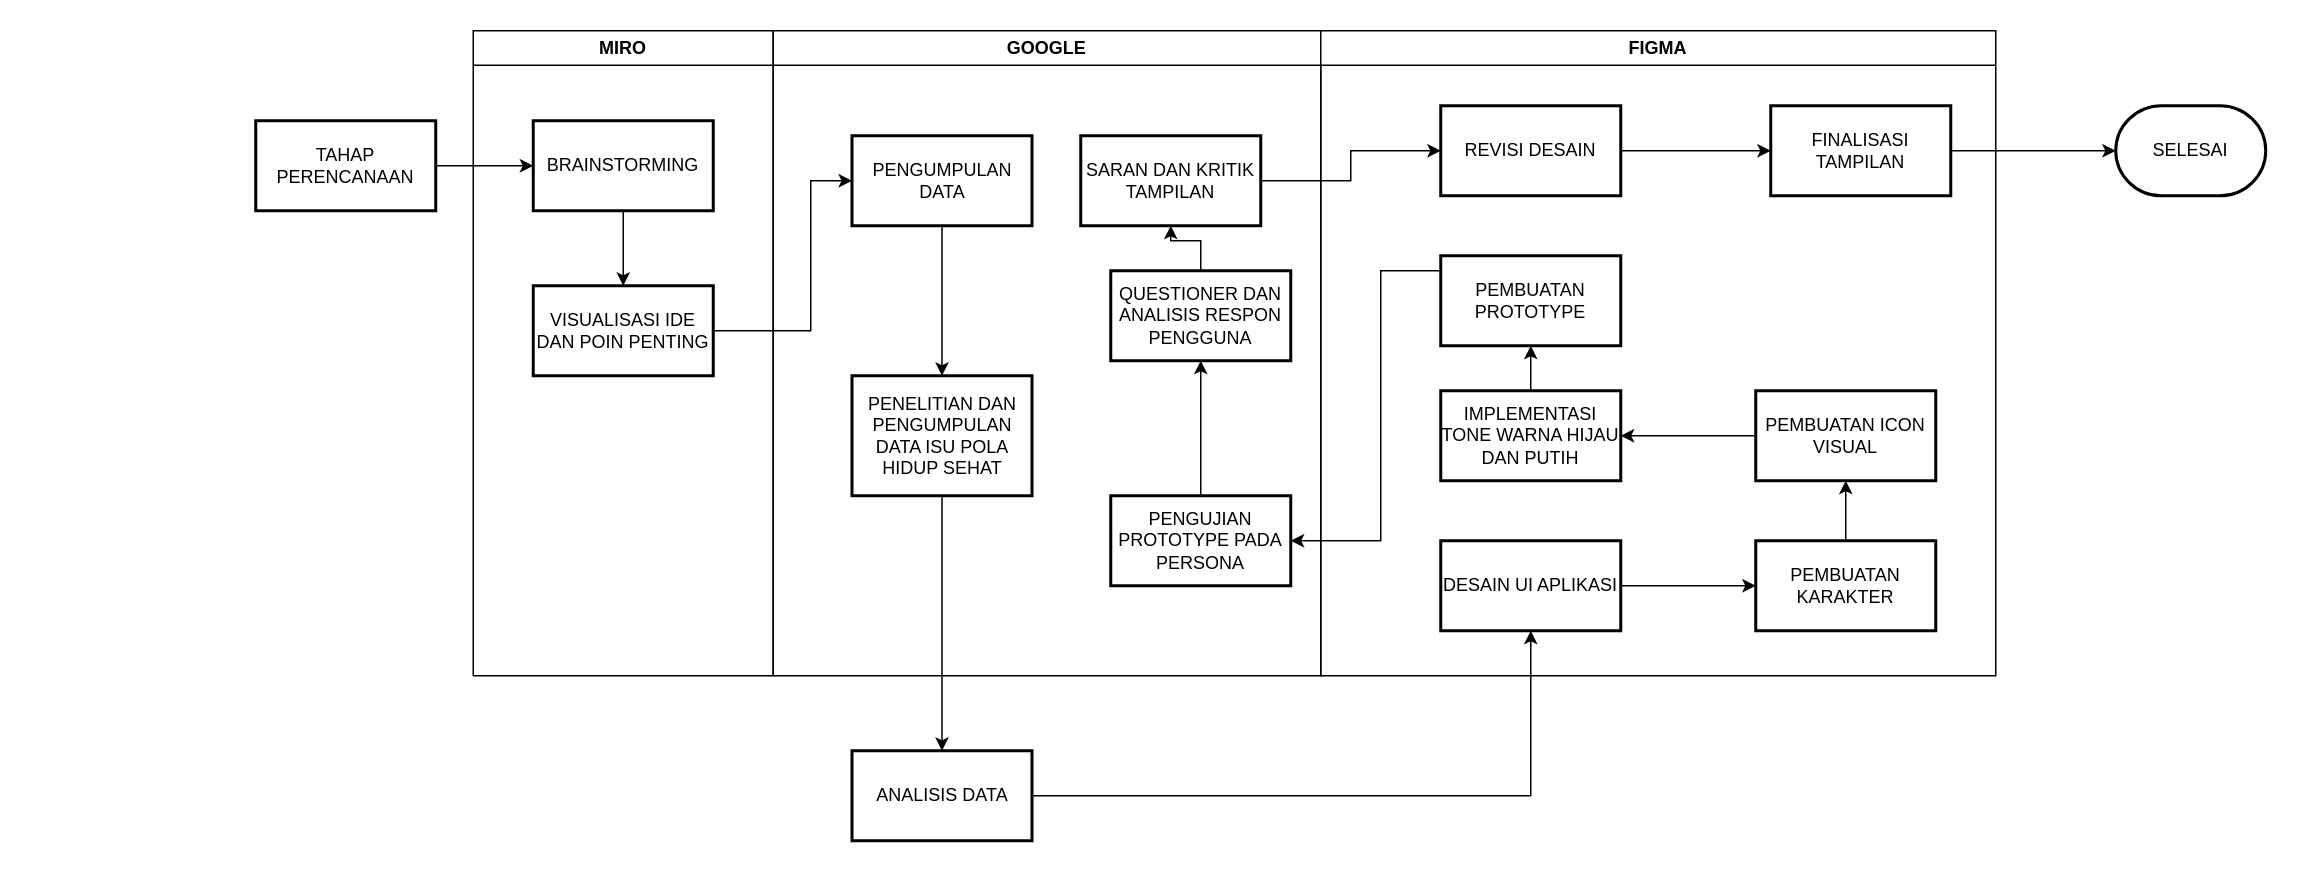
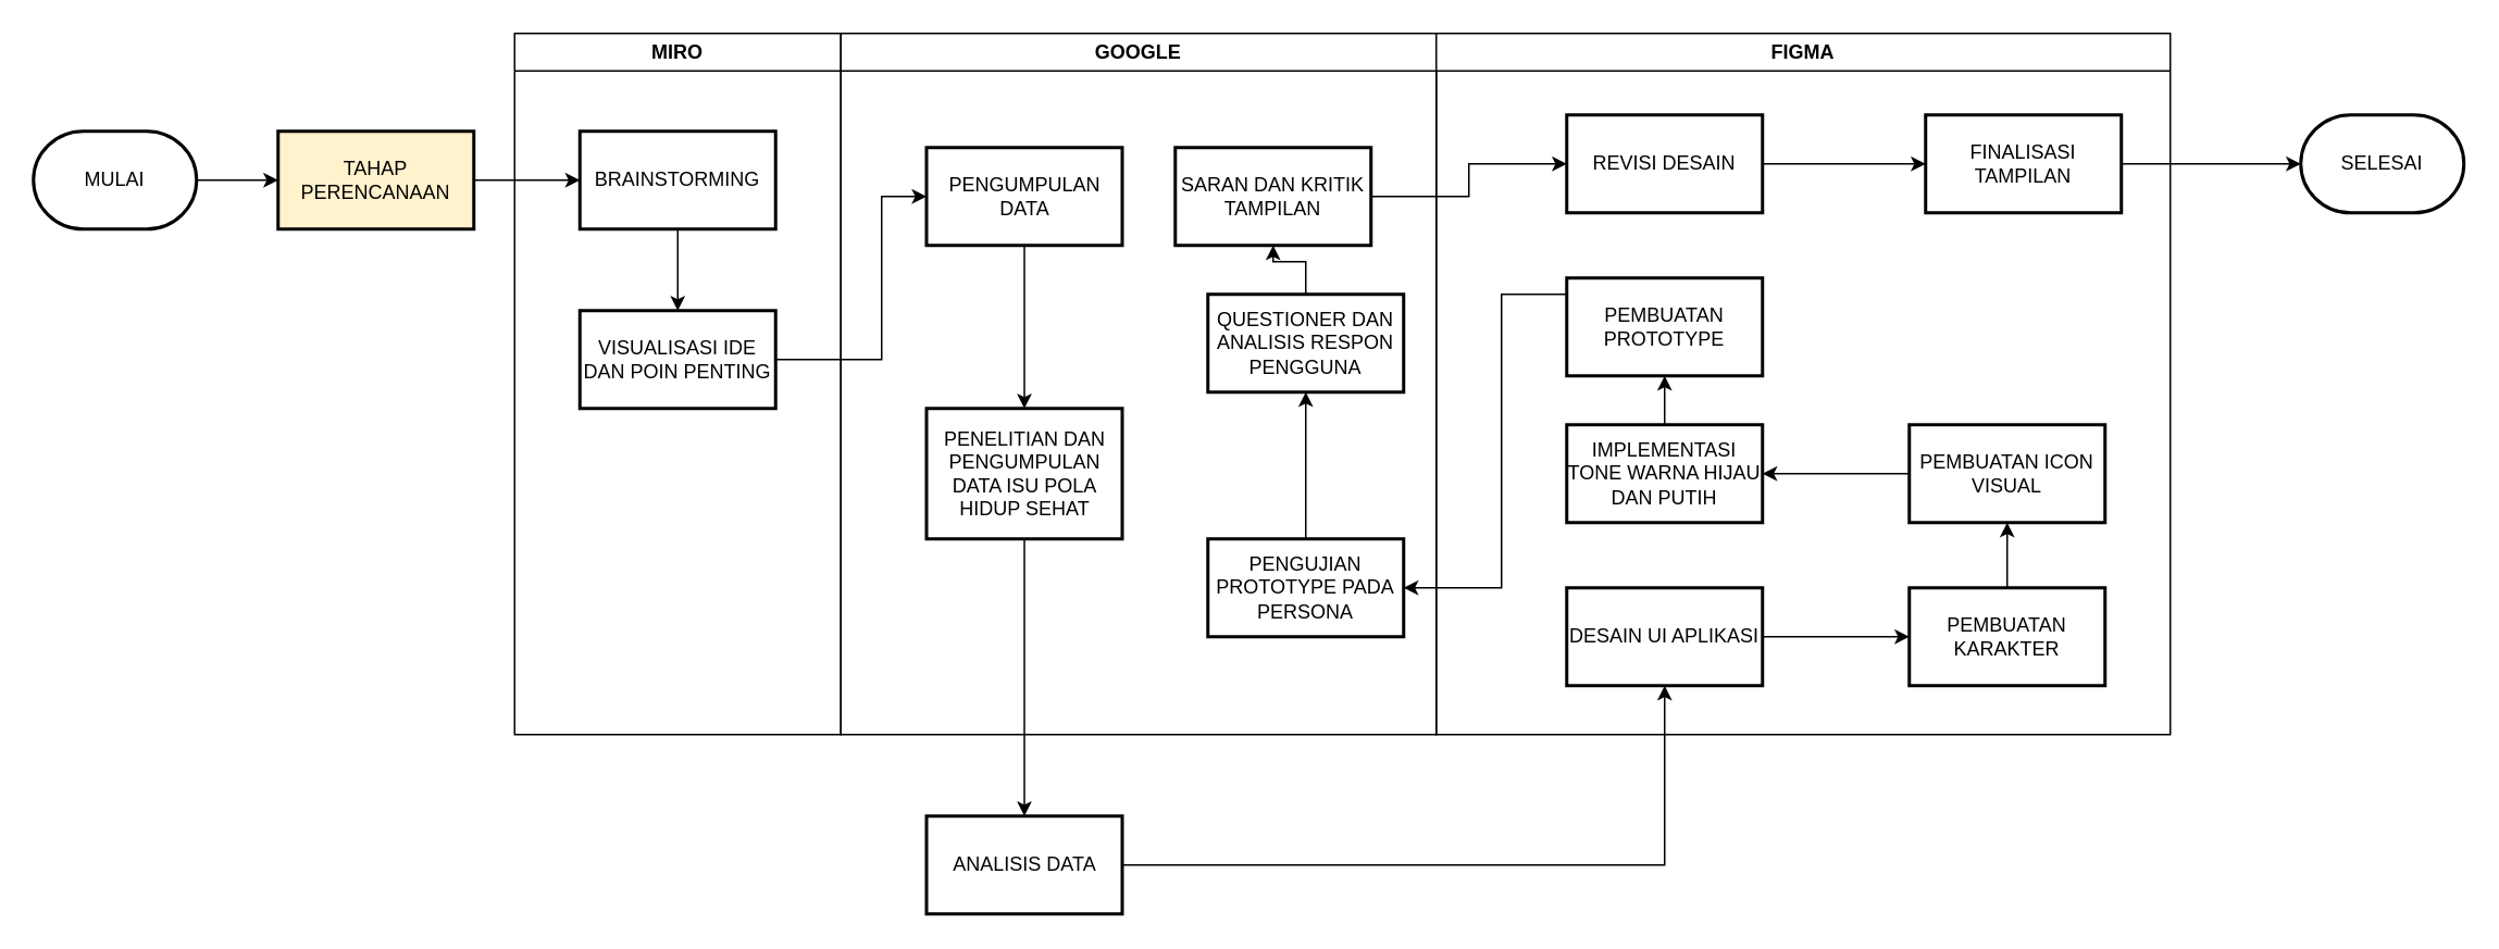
+ <mxCell id="3" value="MULAI" style="strokeWidth=2;html=1;shape=mxgraph.flowchart.terminator;whiteSpace=wrap;" vertex="1" parent="1"><mxGeometry x="20" y="80" width="100" height="60" as="geometry" /></mxCell>
+ <mxCell id="2" value="" style="edgeStyle=orthogonalEdgeStyle;rounded=0;orthogonalLoop=1;jettySize=auto;html=1;" edge="1" parent="1" source="3" target="5"><mxGeometry relative="1" as="geometry" /></mxCell>
- <mxCell id="5" value="TAHAP PERENCANAAN" style="whiteSpace=wrap;html=1;strokeWidth=2;" vertex="1" parent="1"><mxGeometry x="170" y="80" width="120" height="60" as="geometry" /></mxCell>
+ <mxCell id="5" value="TAHAP PERENCANAAN" style="whiteSpace=wrap;html=1;strokeWidth=2;fillColor=#fff2cc;" vertex="1" parent="1"><mxGeometry x="170" y="80" width="120" height="60" as="geometry" /></mxCell>
